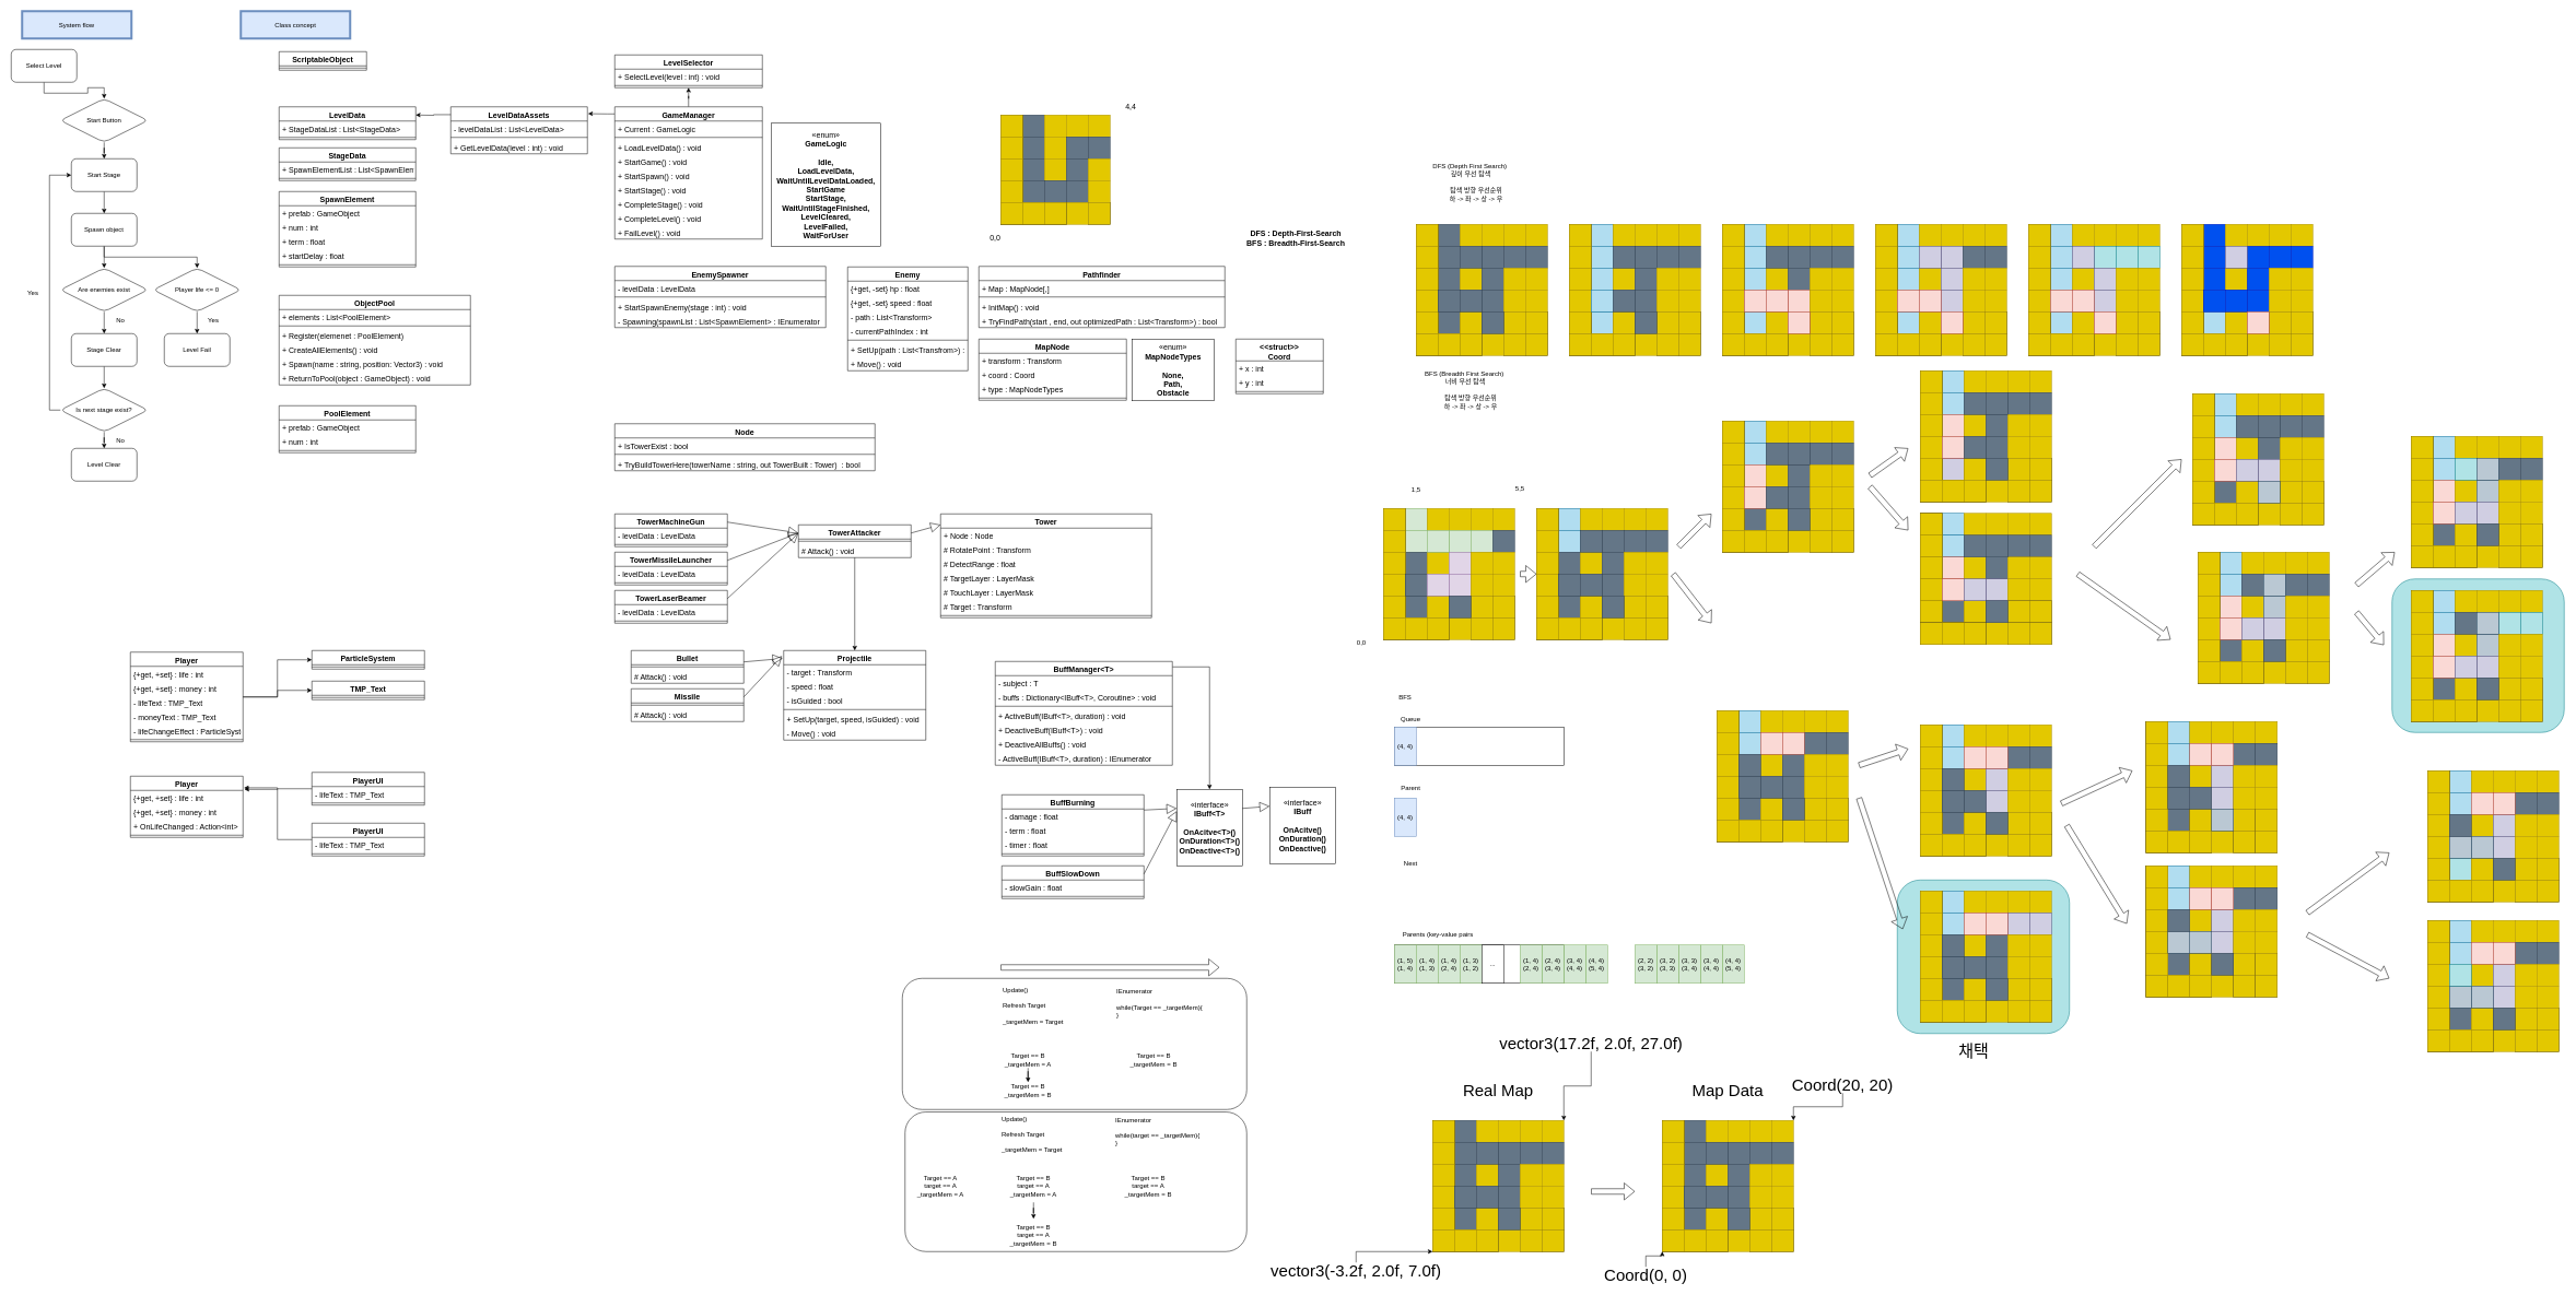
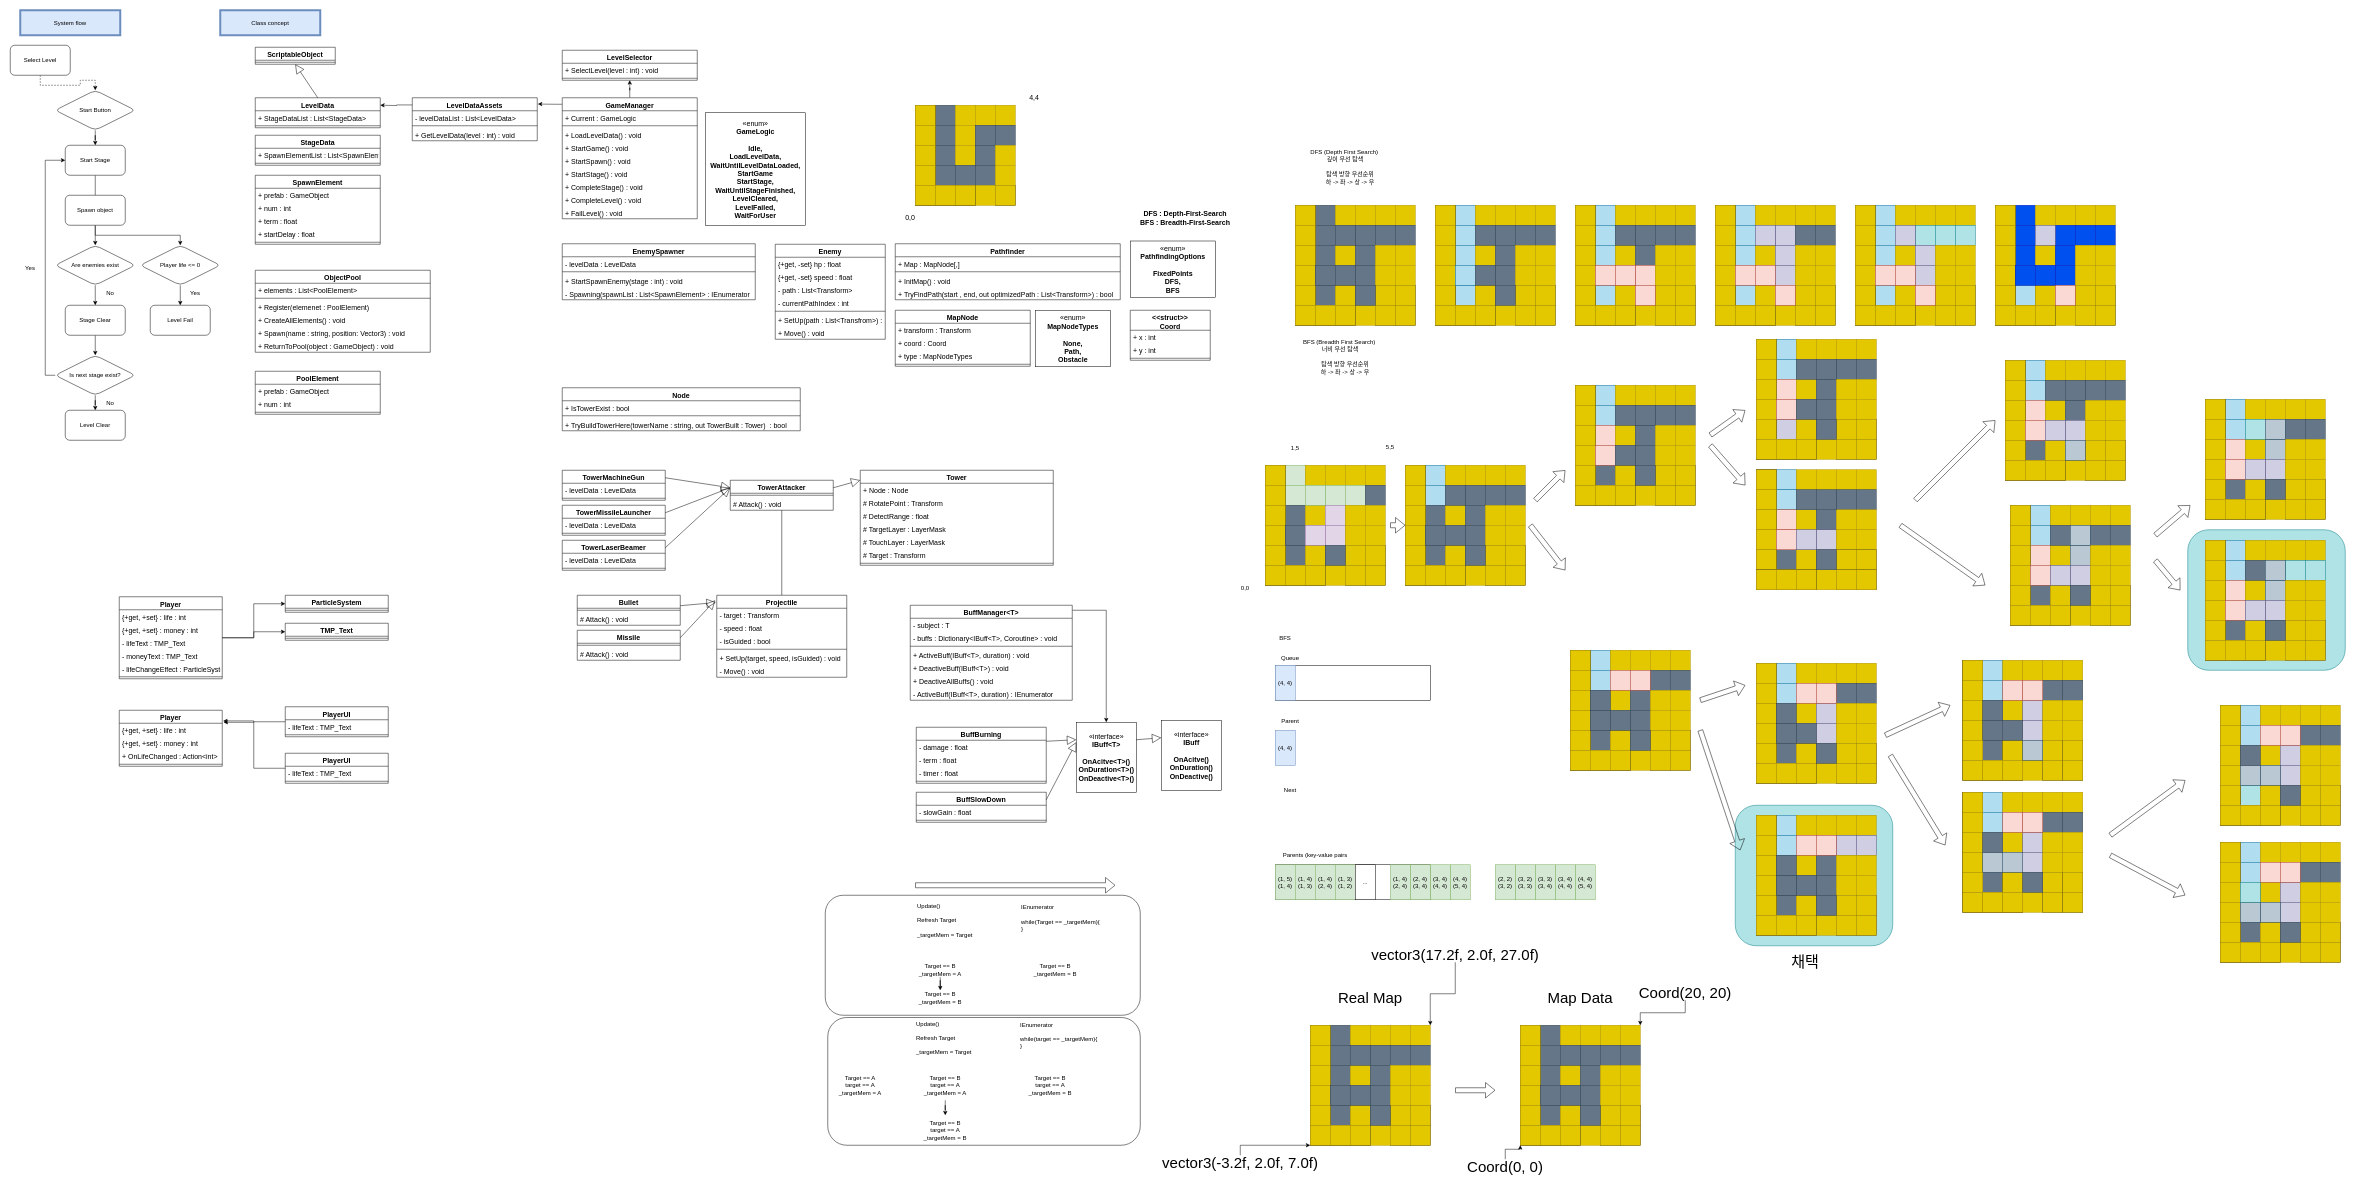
- <mxCell id="7" value="" style="edgeStyle=orthogonalEdgeStyle;rounded=0;orthogonalLoop=1;jettySize=auto;html=1;" parent="1" source="8" target="10" edge="1"><mxGeometry relative="1" as="geometry" /></mxCell>
+ <mxCell id="7" value="" style="edgeStyle=orthogonalEdgeStyle;rounded=0;orthogonalLoop=1;jettySize=auto;html=1;dashed=1;" parent="1" source="8" target="10" edge="1"><mxGeometry relative="1" as="geometry" /></mxCell>
+ <mxCell id="62" value="" style="endArrow=block;endSize=16;endFill=0;html=1;rounded=0;fontSize=14;exitX=0.5;exitY=0;exitDx=0;exitDy=0;entryX=0.5;entryY=1;entryDx=0;entryDy=0;" parent="1" source="48" target="60" edge="1"><mxGeometry width="160" relative="1" as="geometry"><mxPoint x="880" y="290" as="sourcePoint" /><mxPoint x="1040" y="290" as="targetPoint" /></mxGeometry></mxCell>
- <mxCell id="11" style="edgeStyle=orthogonalEdgeStyle;rounded=0;orthogonalLoop=1;jettySize=auto;html=1;" parent="1" source="12" target="15" edge="1"><mxGeometry relative="1" as="geometry" /></mxCell>
+ <mxCell id="11" style="edgeStyle=orthogonalEdgeStyle;rounded=0;orthogonalLoop=1;jettySize=auto;html=1;endArrow=none;" parent="1" source="12" target="15" edge="1"><mxGeometry relative="1" as="geometry" /></mxCell>
+ <mxCell id="86" value="«enum»&lt;br&gt;&lt;b&gt;PathfindingOptions&lt;br&gt;&lt;br&gt;FixedPoints&lt;br&gt;DFS,&lt;br&gt;BFS&lt;br&gt;&lt;/b&gt;" style="html=1;strokeWidth=1;fontSize=14;" parent="1" vertex="1"><mxGeometry x="2260" y="481.5" width="170" height="113" as="geometry" /></mxCell>
- <mxCell id="164" style="edgeStyle=orthogonalEdgeStyle;rounded=0;orthogonalLoop=1;jettySize=auto;html=1;fontSize=14;" parent="1" source="165" target="175" edge="1"><mxGeometry relative="1" as="geometry" /></mxCell>
+ <mxCell id="164" style="edgeStyle=orthogonalEdgeStyle;rounded=0;orthogonalLoop=1;jettySize=auto;html=1;fontSize=14;endArrow=none;" parent="1" source="165" target="175" edge="1"><mxGeometry relative="1" as="geometry" /></mxCell>
